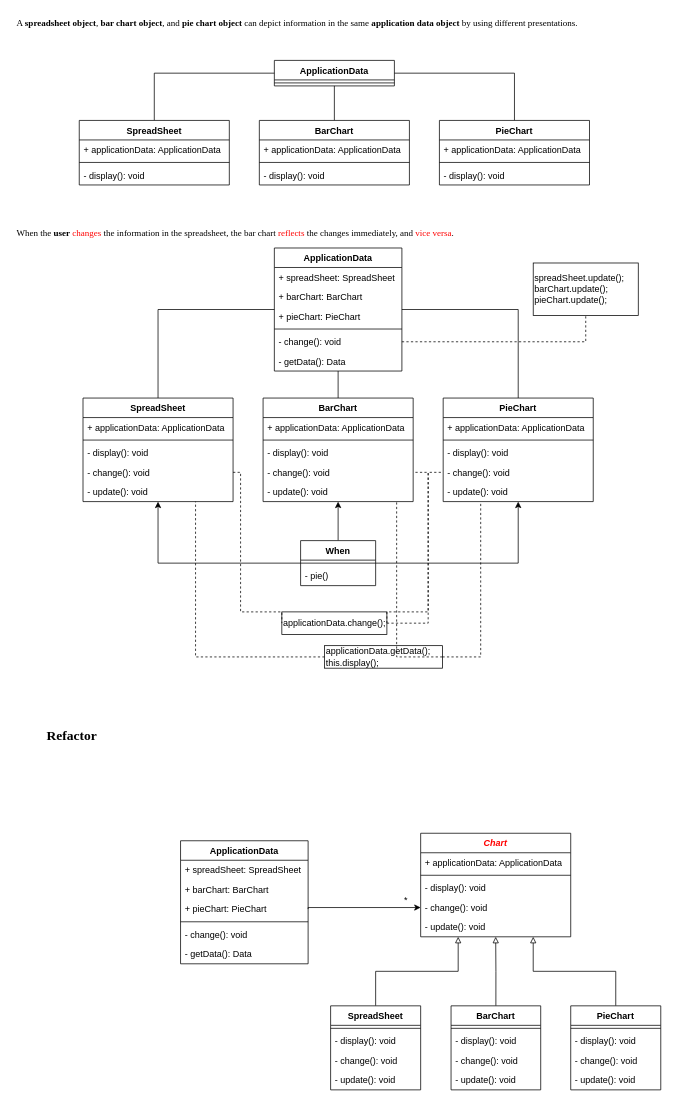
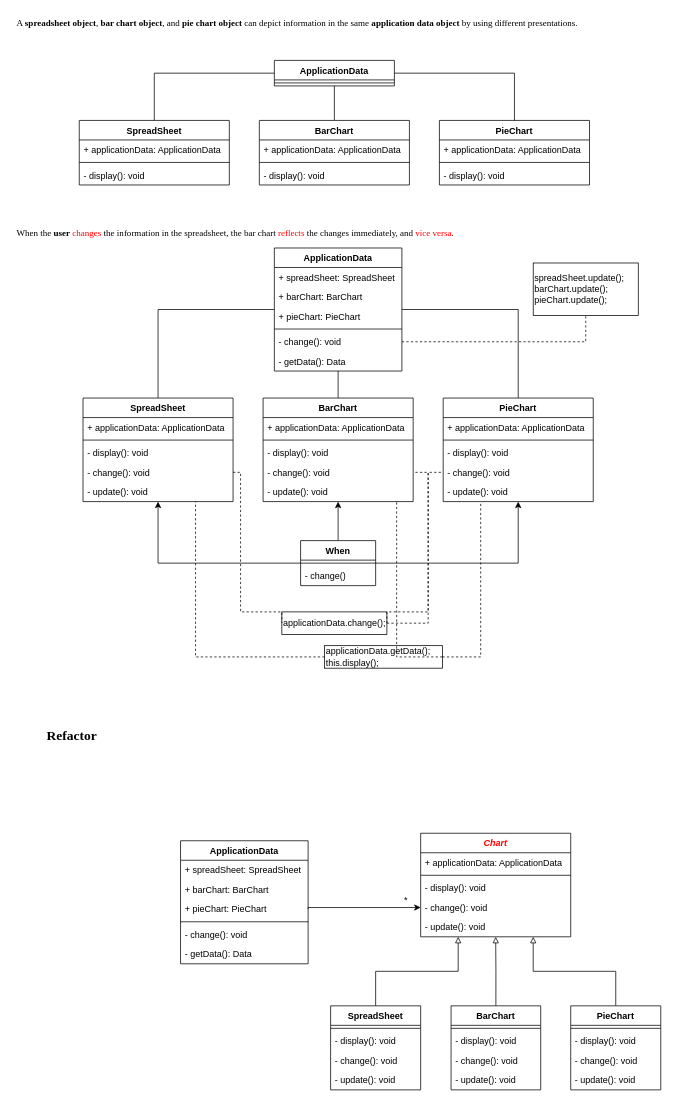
- <mxCell id="54" value="- pie()" style="text;strokeColor=none;fillColor=none;align=left;verticalAlign=top;spacingLeft=4;spacingRight=4;overflow=hidden;rotatable=0;points=[[0,0.5],[1,0.5]];portConstraint=eastwest;labelBackgroundColor=none;fontSize=12;fontColor=#000000;" parent="52" vertex="1"><mxGeometry y="34" width="100" height="26" as="geometry" /></mxCell>
+ <mxCell id="54" value="- change()" style="text;strokeColor=none;fillColor=none;align=left;verticalAlign=top;spacingLeft=4;spacingRight=4;overflow=hidden;rotatable=0;points=[[0,0.5],[1,0.5]];portConstraint=eastwest;labelBackgroundColor=none;fontSize=12;fontColor=#000000;" parent="52" vertex="1"><mxGeometry y="34" width="100" height="26" as="geometry" /></mxCell>
